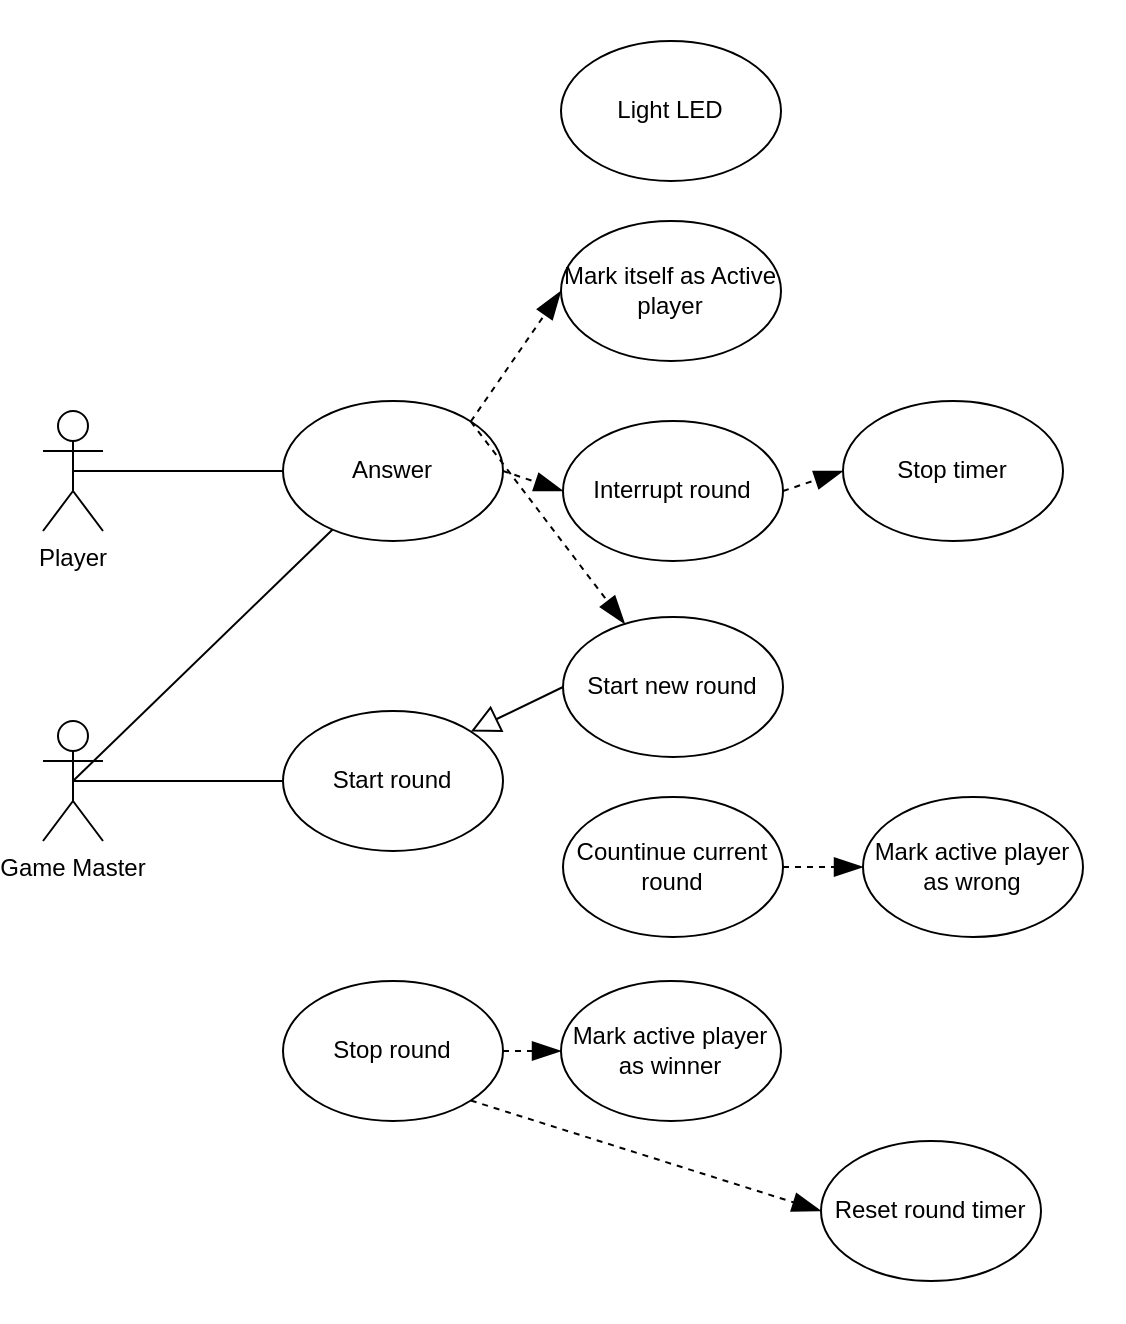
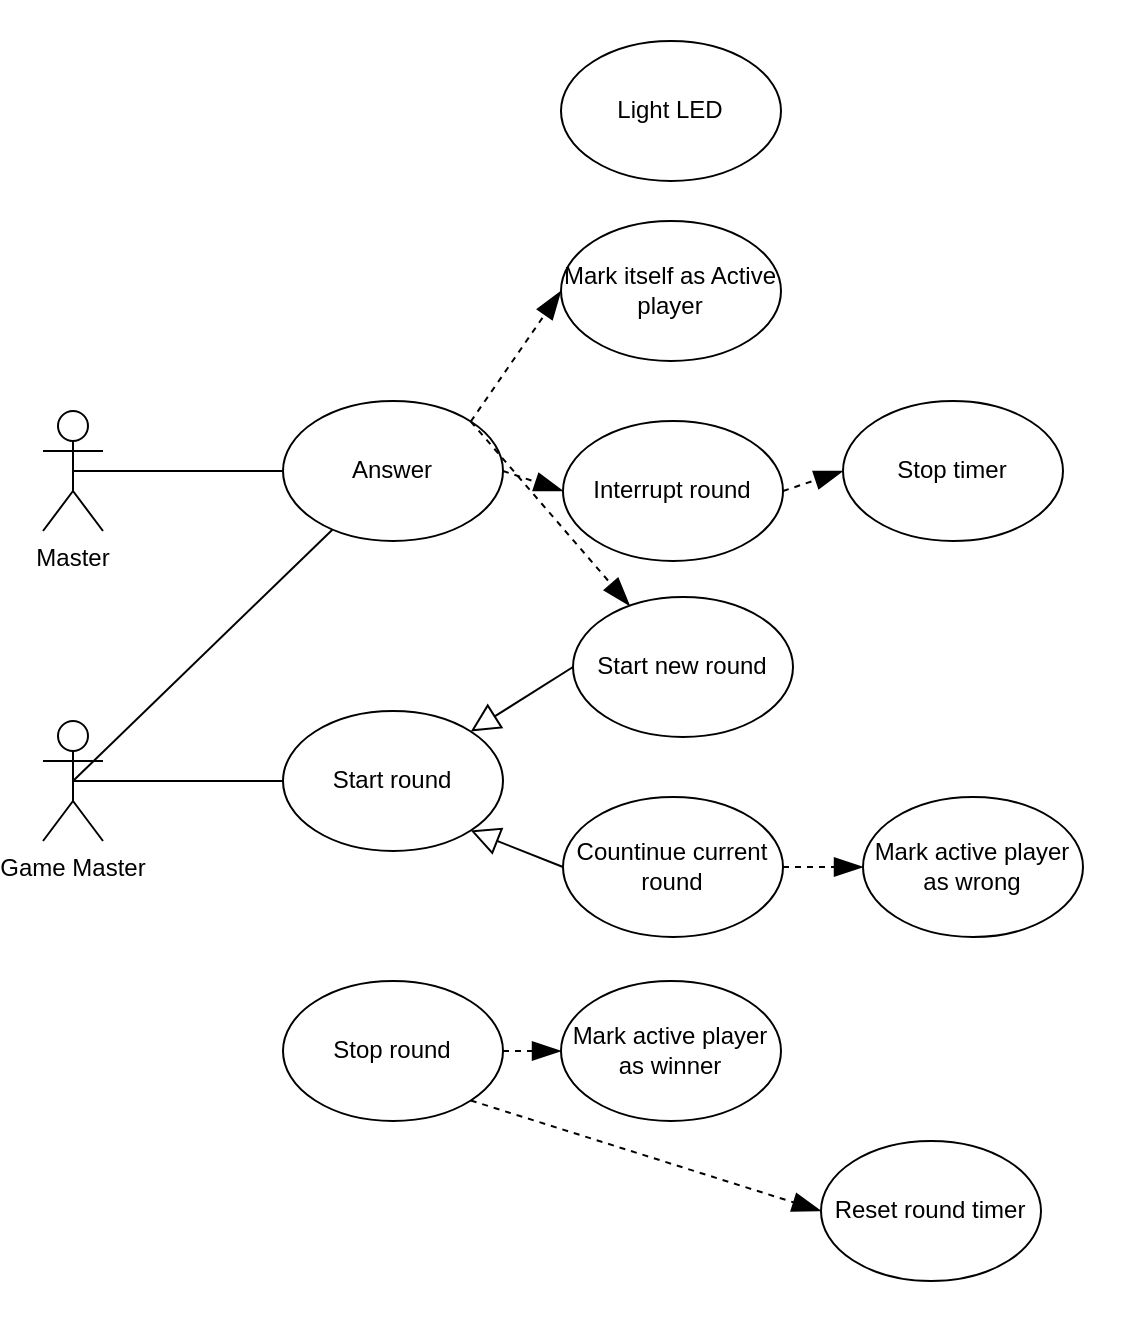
- <mxCell id="3" value="Player" style="shape=umlActor;verticalLabelPosition=bottom;verticalAlign=top;html=1;outlineConnect=0;" vertex="1" parent="1"><mxGeometry x="20" y="205" width="30" height="60" as="geometry" /></mxCell>
+ <mxCell id="3" value="Master" style="shape=umlActor;verticalLabelPosition=bottom;verticalAlign=top;html=1;outlineConnect=0;" vertex="1" parent="1"><mxGeometry x="20" y="205" width="30" height="60" as="geometry" /></mxCell>
- <mxCell id="5" value="Start new round" style="ellipse;whiteSpace=wrap;html=1;" vertex="1" parent="1"><mxGeometry x="280" y="308" width="110" height="70" as="geometry" /></mxCell>
+ <mxCell id="5" value="Start new round" style="ellipse;whiteSpace=wrap;html=1;" vertex="1" parent="1"><mxGeometry x="285" y="298" width="110" height="70" as="geometry" /></mxCell>
+ <mxCell id="13" value="" style="endArrow=block;endFill=0;endSize=12;html=1;rounded=0;startArrow=none;startFill=0;exitX=0;exitY=0.5;exitDx=0;exitDy=0;entryX=1;entryY=1;entryDx=0;entryDy=0;" edge="1" parent="1" source="6" target="4"><mxGeometry width="160" relative="1" as="geometry"><mxPoint x="290" y="353" as="sourcePoint" /><mxPoint x="243.984" y="375.31" as="targetPoint" /></mxGeometry></mxCell>
